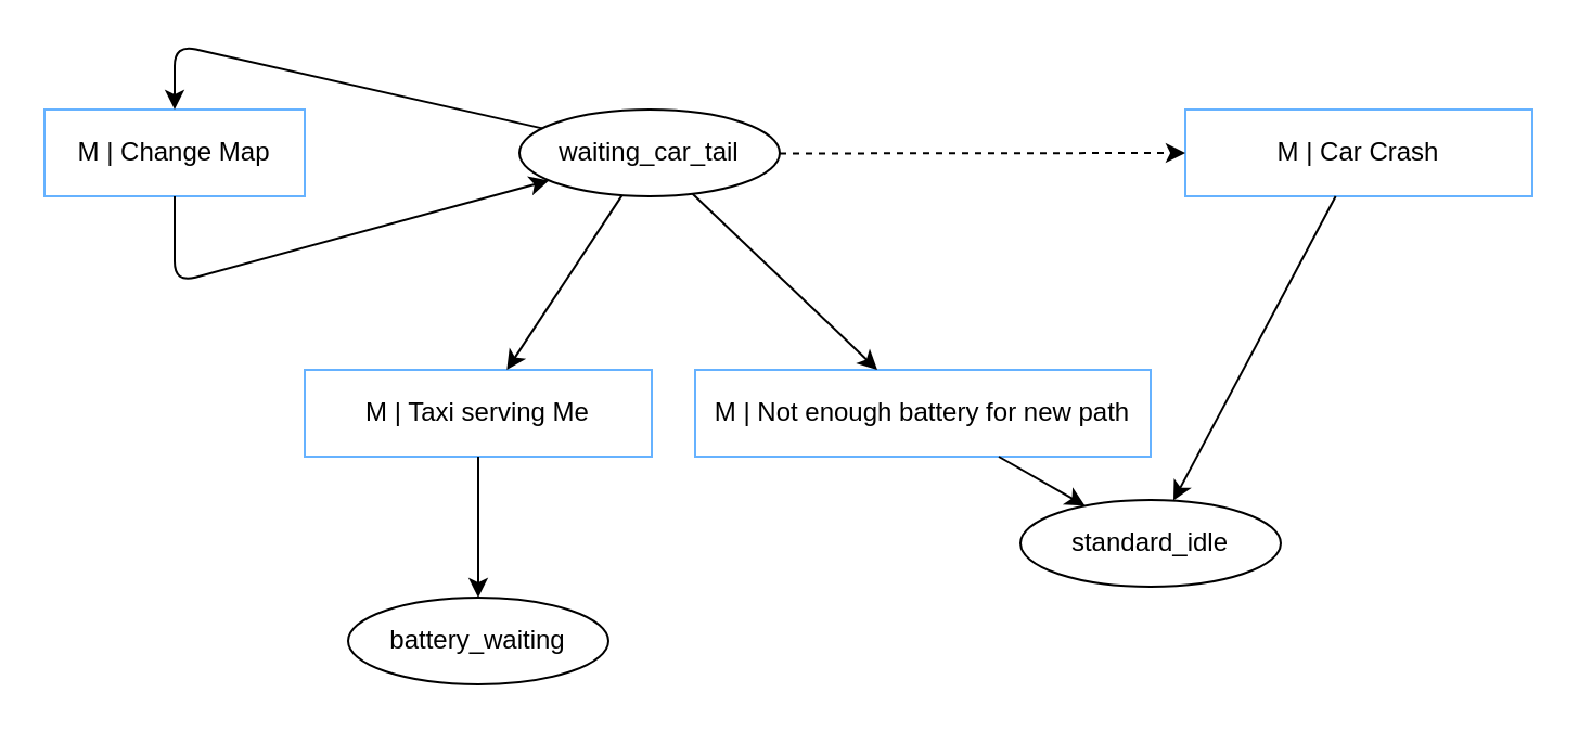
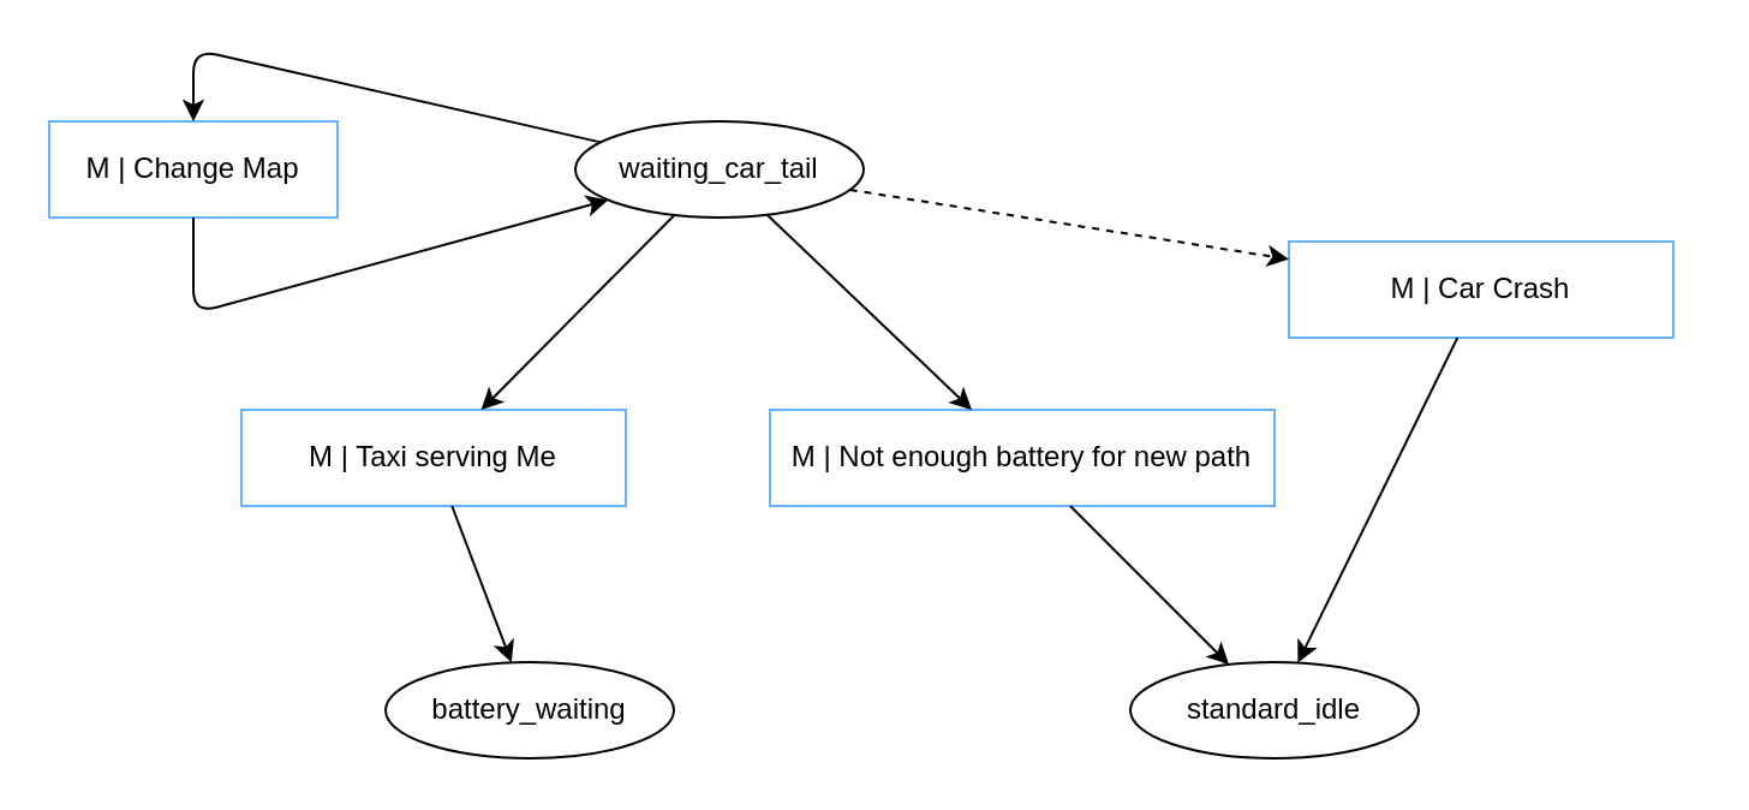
- <mxCell id="3" value="M | Car Crash" style="rounded=0;whiteSpace=wrap;html=1;strokeColor=#66B2FF;fillColor=none;" vertex="1" parent="1"><mxGeometry x="546" y="50" width="160" height="40" as="geometry" /></mxCell>
+ <mxCell id="3" value="M | Car Crash" style="rounded=0;whiteSpace=wrap;html=1;strokeColor=#66B2FF;fillColor=none;" vertex="1" parent="1"><mxGeometry x="536" y="100" width="160" height="40" as="geometry" /></mxCell>
- <mxCell id="7" value="M | Taxi serving Me" style="rounded=0;whiteSpace=wrap;html=1;strokeColor=#66B2FF;fillColor=none;" vertex="1" parent="1"><mxGeometry x="140" y="170" width="160" height="40" as="geometry" /></mxCell>
+ <mxCell id="7" value="M | Taxi serving Me" style="rounded=0;whiteSpace=wrap;html=1;strokeColor=#66B2FF;fillColor=none;" vertex="1" parent="1"><mxGeometry x="100" y="170" width="160" height="40" as="geometry" /></mxCell>
- <mxCell id="13" value="standard_idle" style="ellipse;whiteSpace=wrap;html=1;strokeColor=#000000;fillColor=#ffffff;" vertex="1" parent="1"><mxGeometry x="470" y="230" width="120" height="40" as="geometry" /></mxCell>
+ <mxCell id="13" value="standard_idle" style="ellipse;whiteSpace=wrap;html=1;strokeColor=#000000;fillColor=#ffffff;" vertex="1" parent="1"><mxGeometry x="470" y="275" width="120" height="40" as="geometry" /></mxCell>
